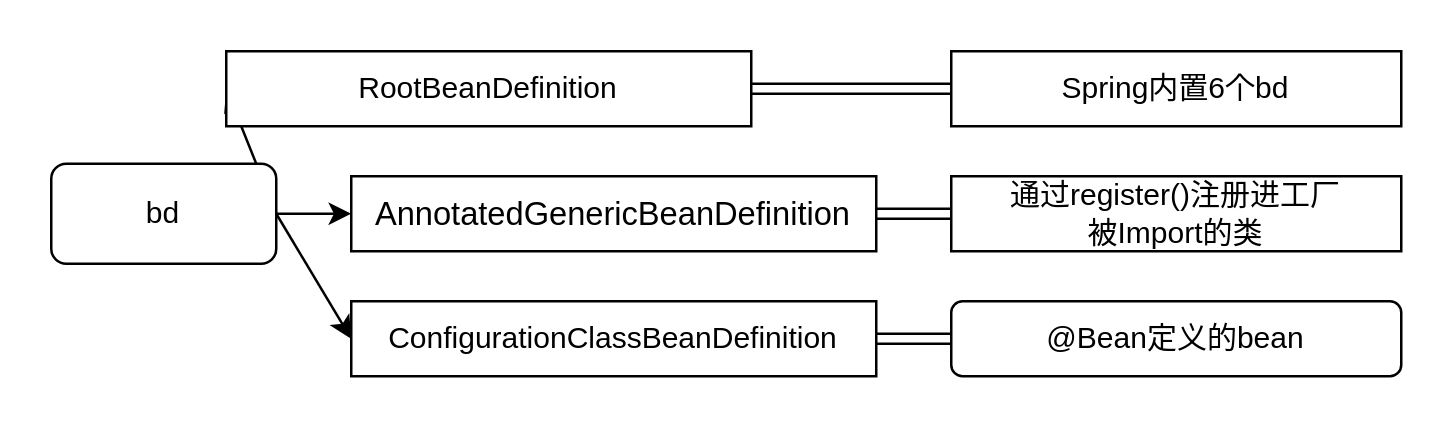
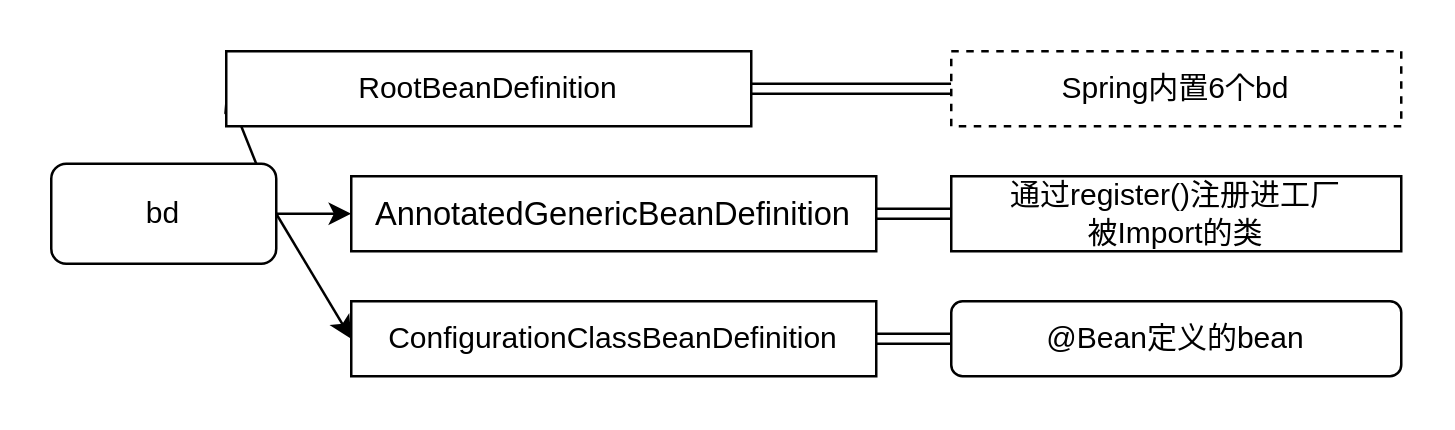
- <mxCell id="8" value="Spring内置6个bd" style="rounded=0;whiteSpace=wrap;html=1;" vertex="1" parent="1"><mxGeometry x="380" y="20" width="180" height="30" as="geometry" /></mxCell>
+ <mxCell id="8" value="Spring内置6个bd" style="rounded=0;whiteSpace=wrap;html=1;dashed=1;" vertex="1" parent="1"><mxGeometry x="380" y="20" width="180" height="30" as="geometry" /></mxCell>
